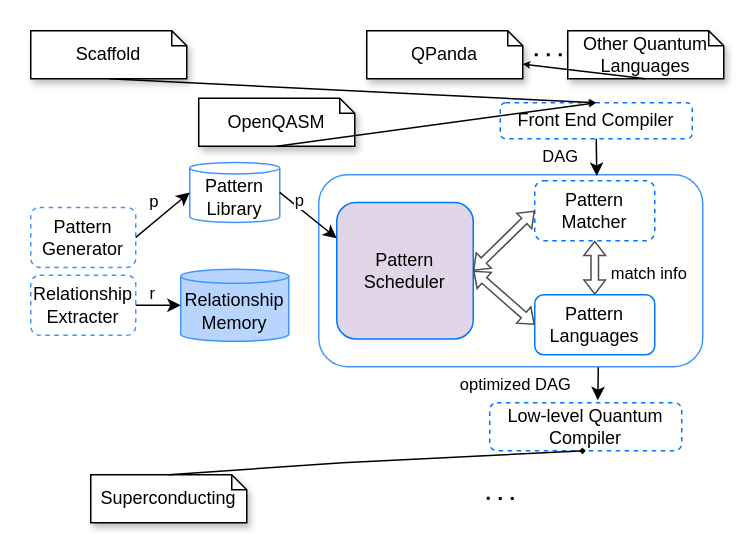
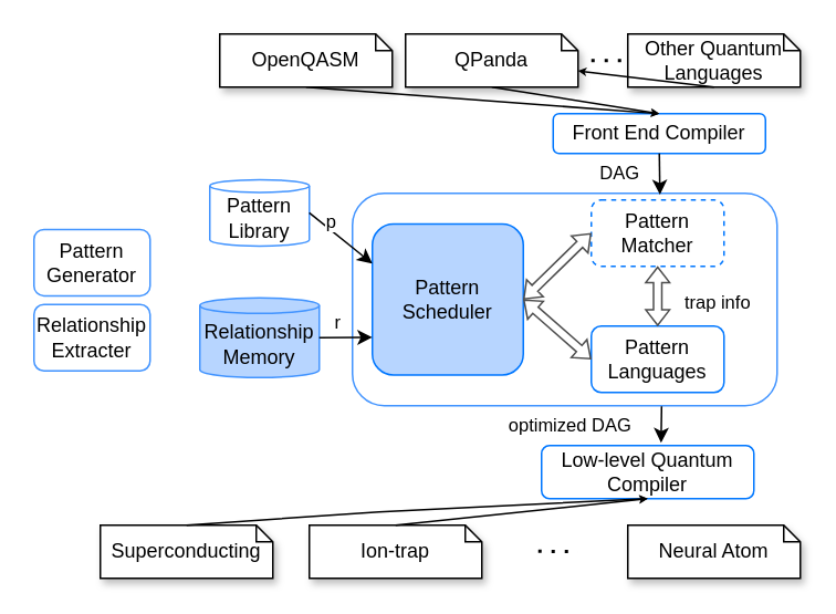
- <mxCell id="5" value="Scaffold" style="shape=note;size=10;whiteSpace=wrap;html=1;shadow=1;" vertex="1" parent="1"><mxGeometry x="20" y="20" width="104" height="32" as="geometry" /></mxCell>
- <mxCell id="8" value="" style="endArrow=classic;html=1;rounded=0;exitX=0.5;exitY=1;exitDx=0;exitDy=0;exitPerimeter=0;entryX=0.5;entryY=0;entryDx=0;entryDy=0;endSize=2;" edge="1" parent="1" source="5" target="7"><mxGeometry width="50" height="50" relative="1" as="geometry"><mxPoint x="180" y="-26" as="sourcePoint" /><mxPoint x="230" y="-76" as="targetPoint" /></mxGeometry></mxCell>
+ <mxCell id="10" value="" style="endArrow=classic;html=1;rounded=0;exitX=0.5;exitY=1;exitDx=0;exitDy=0;exitPerimeter=0;endSize=2;entryX=0.5;entryY=0;entryDx=0;entryDy=0;" edge="1" parent="1" source="6" target="7"><mxGeometry width="50" height="50" relative="1" as="geometry"><mxPoint x="180" y="-26" as="sourcePoint" /><mxPoint x="364" y="116" as="targetPoint" /></mxGeometry></mxCell>
- <mxCell id="7" value="Front End Compiler" style="rounded=1;whiteSpace=wrap;html=1;strokeColor=#0077FF;dashed=1;" vertex="1" parent="1"><mxGeometry x="333" y="68" width="128" height="24" as="geometry" /></mxCell>
+ <mxCell id="7" value="Front End Compiler" style="rounded=1;whiteSpace=wrap;html=1;strokeColor=#0077FF;" vertex="1" parent="1"><mxGeometry x="333" y="68" width="128" height="24" as="geometry" /></mxCell>
- <mxCell id="4" value="OpenQASM" style="shape=note;size=10;whiteSpace=wrap;html=1;shadow=1;" vertex="1" parent="1"><mxGeometry x="132" y="65" width="104" height="32" as="geometry" /></mxCell>
+ <mxCell id="4" value="OpenQASM" style="shape=note;size=10;whiteSpace=wrap;html=1;shadow=1;" vertex="1" parent="1"><mxGeometry x="132" y="20" width="104" height="32" as="geometry" /></mxCell>
- <mxCell id="28" value="" style="endArrow=classic;html=1;rounded=0;exitX=1;exitY=0.5;exitDx=0;exitDy=0;entryX=0;entryY=0.5;entryDx=0;entryDy=0;entryPerimeter=0;endSize=6;" edge="1" parent="1" source="26" target="19"><mxGeometry relative="1" as="geometry"><mxPoint x="200" y="166" as="sourcePoint" /><mxPoint x="232" y="166" as="targetPoint" /></mxGeometry></mxCell>
- <mxCell id="29" value="p" style="edgeLabel;resizable=0;html=1;align=center;verticalAlign=middle;rotation=0;" connectable="0" vertex="1" parent="28"><mxGeometry relative="1" as="geometry"><mxPoint x="-6" y="-10" as="offset" /></mxGeometry></mxCell>
- <mxCell id="26" value="Pattern&lt;br&gt;Generator" style="rounded=1;whiteSpace=wrap;html=1;strokeColor=#4294FF;dashed=1;" vertex="1" parent="1"><mxGeometry x="20" y="137.75" width="70" height="40" as="geometry" /></mxCell>
+ <mxCell id="26" value="Pattern&lt;br&gt;Generator" style="rounded=1;whiteSpace=wrap;html=1;strokeColor=#4294FF;" vertex="1" parent="1"><mxGeometry x="20" y="137.75" width="70" height="40" as="geometry" /></mxCell>
- <mxCell id="15" value="Pattern&lt;br&gt;Scheduler" style="whiteSpace=wrap;html=1;aspect=fixed;fillColor=#e1d5e7;rounded=1;arcSize=14;strokeColor=#0077FF;" vertex="1" parent="1"><mxGeometry x="224" y="134.5" width="91" height="91" as="geometry" /></mxCell>
+ <mxCell id="15" value="Pattern&lt;br&gt;Scheduler" style="whiteSpace=wrap;html=1;aspect=fixed;fillColor=#B7D5FF;rounded=1;arcSize=14;strokeColor=#0077FF;" vertex="1" parent="1"><mxGeometry x="224" y="134.5" width="91" height="91" as="geometry" /></mxCell>
- <mxCell id="22" value="match info" style="edgeLabel;resizable=0;html=1;align=center;verticalAlign=middle;" connectable="0" vertex="1" parent="1"><mxGeometry x="427.997" y="180" as="geometry"><mxPoint x="4" y="1" as="offset" /></mxGeometry></mxCell>
+ <mxCell id="22" value="trap info" style="edgeLabel;resizable=0;html=1;align=center;verticalAlign=middle;" connectable="0" vertex="1" parent="1"><mxGeometry x="427.997" y="180" as="geometry"><mxPoint x="4" y="1" as="offset" /></mxGeometry></mxCell>
- <mxCell id="27" value="Relationship&lt;br&gt;Extracter" style="rounded=1;whiteSpace=wrap;html=1;strokeColor=#4294FF;dashed=1;" vertex="1" parent="1"><mxGeometry x="20" y="183" width="70" height="40" as="geometry" /></mxCell>
+ <mxCell id="27" value="Relationship&lt;br&gt;Extracter" style="rounded=1;whiteSpace=wrap;html=1;strokeColor=#4294FF;" vertex="1" parent="1"><mxGeometry x="20" y="183" width="70" height="40" as="geometry" /></mxCell>
- <mxCell id="30" value="" style="endArrow=classic;html=1;rounded=0;entryX=0;entryY=0.5;entryDx=0;entryDy=0;exitX=1;exitY=0.5;exitDx=0;exitDy=0;endSize=6;entryPerimeter=0;" edge="1" parent="1" source="27" target="16"><mxGeometry relative="1" as="geometry"><mxPoint x="206" y="210" as="sourcePoint" /><mxPoint x="232" y="211" as="targetPoint" /></mxGeometry></mxCell>
- <mxCell id="31" value="r" style="edgeLabel;resizable=0;html=1;align=center;verticalAlign=middle;rotation=0;" connectable="0" vertex="1" parent="30"><mxGeometry relative="1" as="geometry"><mxPoint x="-5" y="-9" as="offset" /></mxGeometry></mxCell>
+ <mxCell id="17" value="" style="endArrow=classic;html=1;rounded=0;entryX=0;entryY=0.75;entryDx=0;entryDy=0;exitX=1;exitY=0.5;exitDx=0;exitDy=0;exitPerimeter=0;endSize=6;" edge="1" parent="1" source="16" target="15"><mxGeometry relative="1" as="geometry"><mxPoint x="153.5" y="211.5" as="sourcePoint" /><mxPoint x="429.5" y="319.5" as="targetPoint" /></mxGeometry></mxCell>
+ <mxCell id="18" value="r" style="edgeLabel;resizable=0;html=1;align=center;verticalAlign=middle;rotation=0;" connectable="0" vertex="1" parent="17"><mxGeometry relative="1" as="geometry"><mxPoint x="-5" y="-9" as="offset" /></mxGeometry></mxCell>
- <mxCell id="32" value="Low-level Quantum Compiler" style="rounded=1;whiteSpace=wrap;html=1;strokeColor=#0077FF;dashed=1;" vertex="1" parent="1"><mxGeometry x="326" y="268" width="128" height="32" as="geometry" /></mxCell>
+ <mxCell id="32" value="Low-level Quantum Compiler" style="rounded=1;whiteSpace=wrap;html=1;strokeColor=#0077FF;" vertex="1" parent="1"><mxGeometry x="326" y="268" width="128" height="32" as="geometry" /></mxCell>
- <mxCell id="40" value="" style="endArrow=diamond;html=1;rounded=0;exitX=0.5;exitY=0;exitDx=0;exitDy=0;exitPerimeter=0;entryX=0.5;entryY=1;entryDx=0;entryDy=0;endSize=2;" edge="1" parent="1" source="37" target="32"><mxGeometry width="50" height="50" relative="1" as="geometry"><mxPoint x="220" y="206" as="sourcePoint" /><mxPoint x="270" y="156" as="targetPoint" /><Array as="points"><mxPoint x="228" y="308" /></Array></mxGeometry></mxCell>
+ <mxCell id="40" value="" style="endArrow=classic;html=1;rounded=0;exitX=0.5;exitY=0;exitDx=0;exitDy=0;exitPerimeter=0;entryX=0.5;entryY=1;entryDx=0;entryDy=0;endSize=2;" edge="1" parent="1" source="37" target="32"><mxGeometry width="50" height="50" relative="1" as="geometry"><mxPoint x="220" y="206" as="sourcePoint" /><mxPoint x="270" y="156" as="targetPoint" /><Array as="points"><mxPoint x="228" y="308" /></Array></mxGeometry></mxCell>
+ <mxCell id="41" value="" style="endArrow=classic;html=1;rounded=0;exitX=0.5;exitY=0;exitDx=0;exitDy=0;exitPerimeter=0;entryX=0.5;entryY=1;entryDx=0;entryDy=0;endSize=2;" edge="1" parent="1" source="39" target="32"><mxGeometry width="50" height="50" relative="1" as="geometry"><mxPoint x="220" y="206" as="sourcePoint" /><mxPoint x="270" y="156" as="targetPoint" /></mxGeometry></mxCell>
+ <mxCell id="39" value="Ion-trap" style="shape=note;size=10;whiteSpace=wrap;html=1;shadow=1;" vertex="1" parent="1"><mxGeometry x="186" y="316" width="104" height="32" as="geometry" /></mxCell>
+ <mxCell id="38" value="Neural Atom" style="shape=note;size=10;whiteSpace=wrap;html=1;shadow=1;" vertex="1" parent="1"><mxGeometry x="378" y="316" width="104" height="32" as="geometry" /></mxCell>
